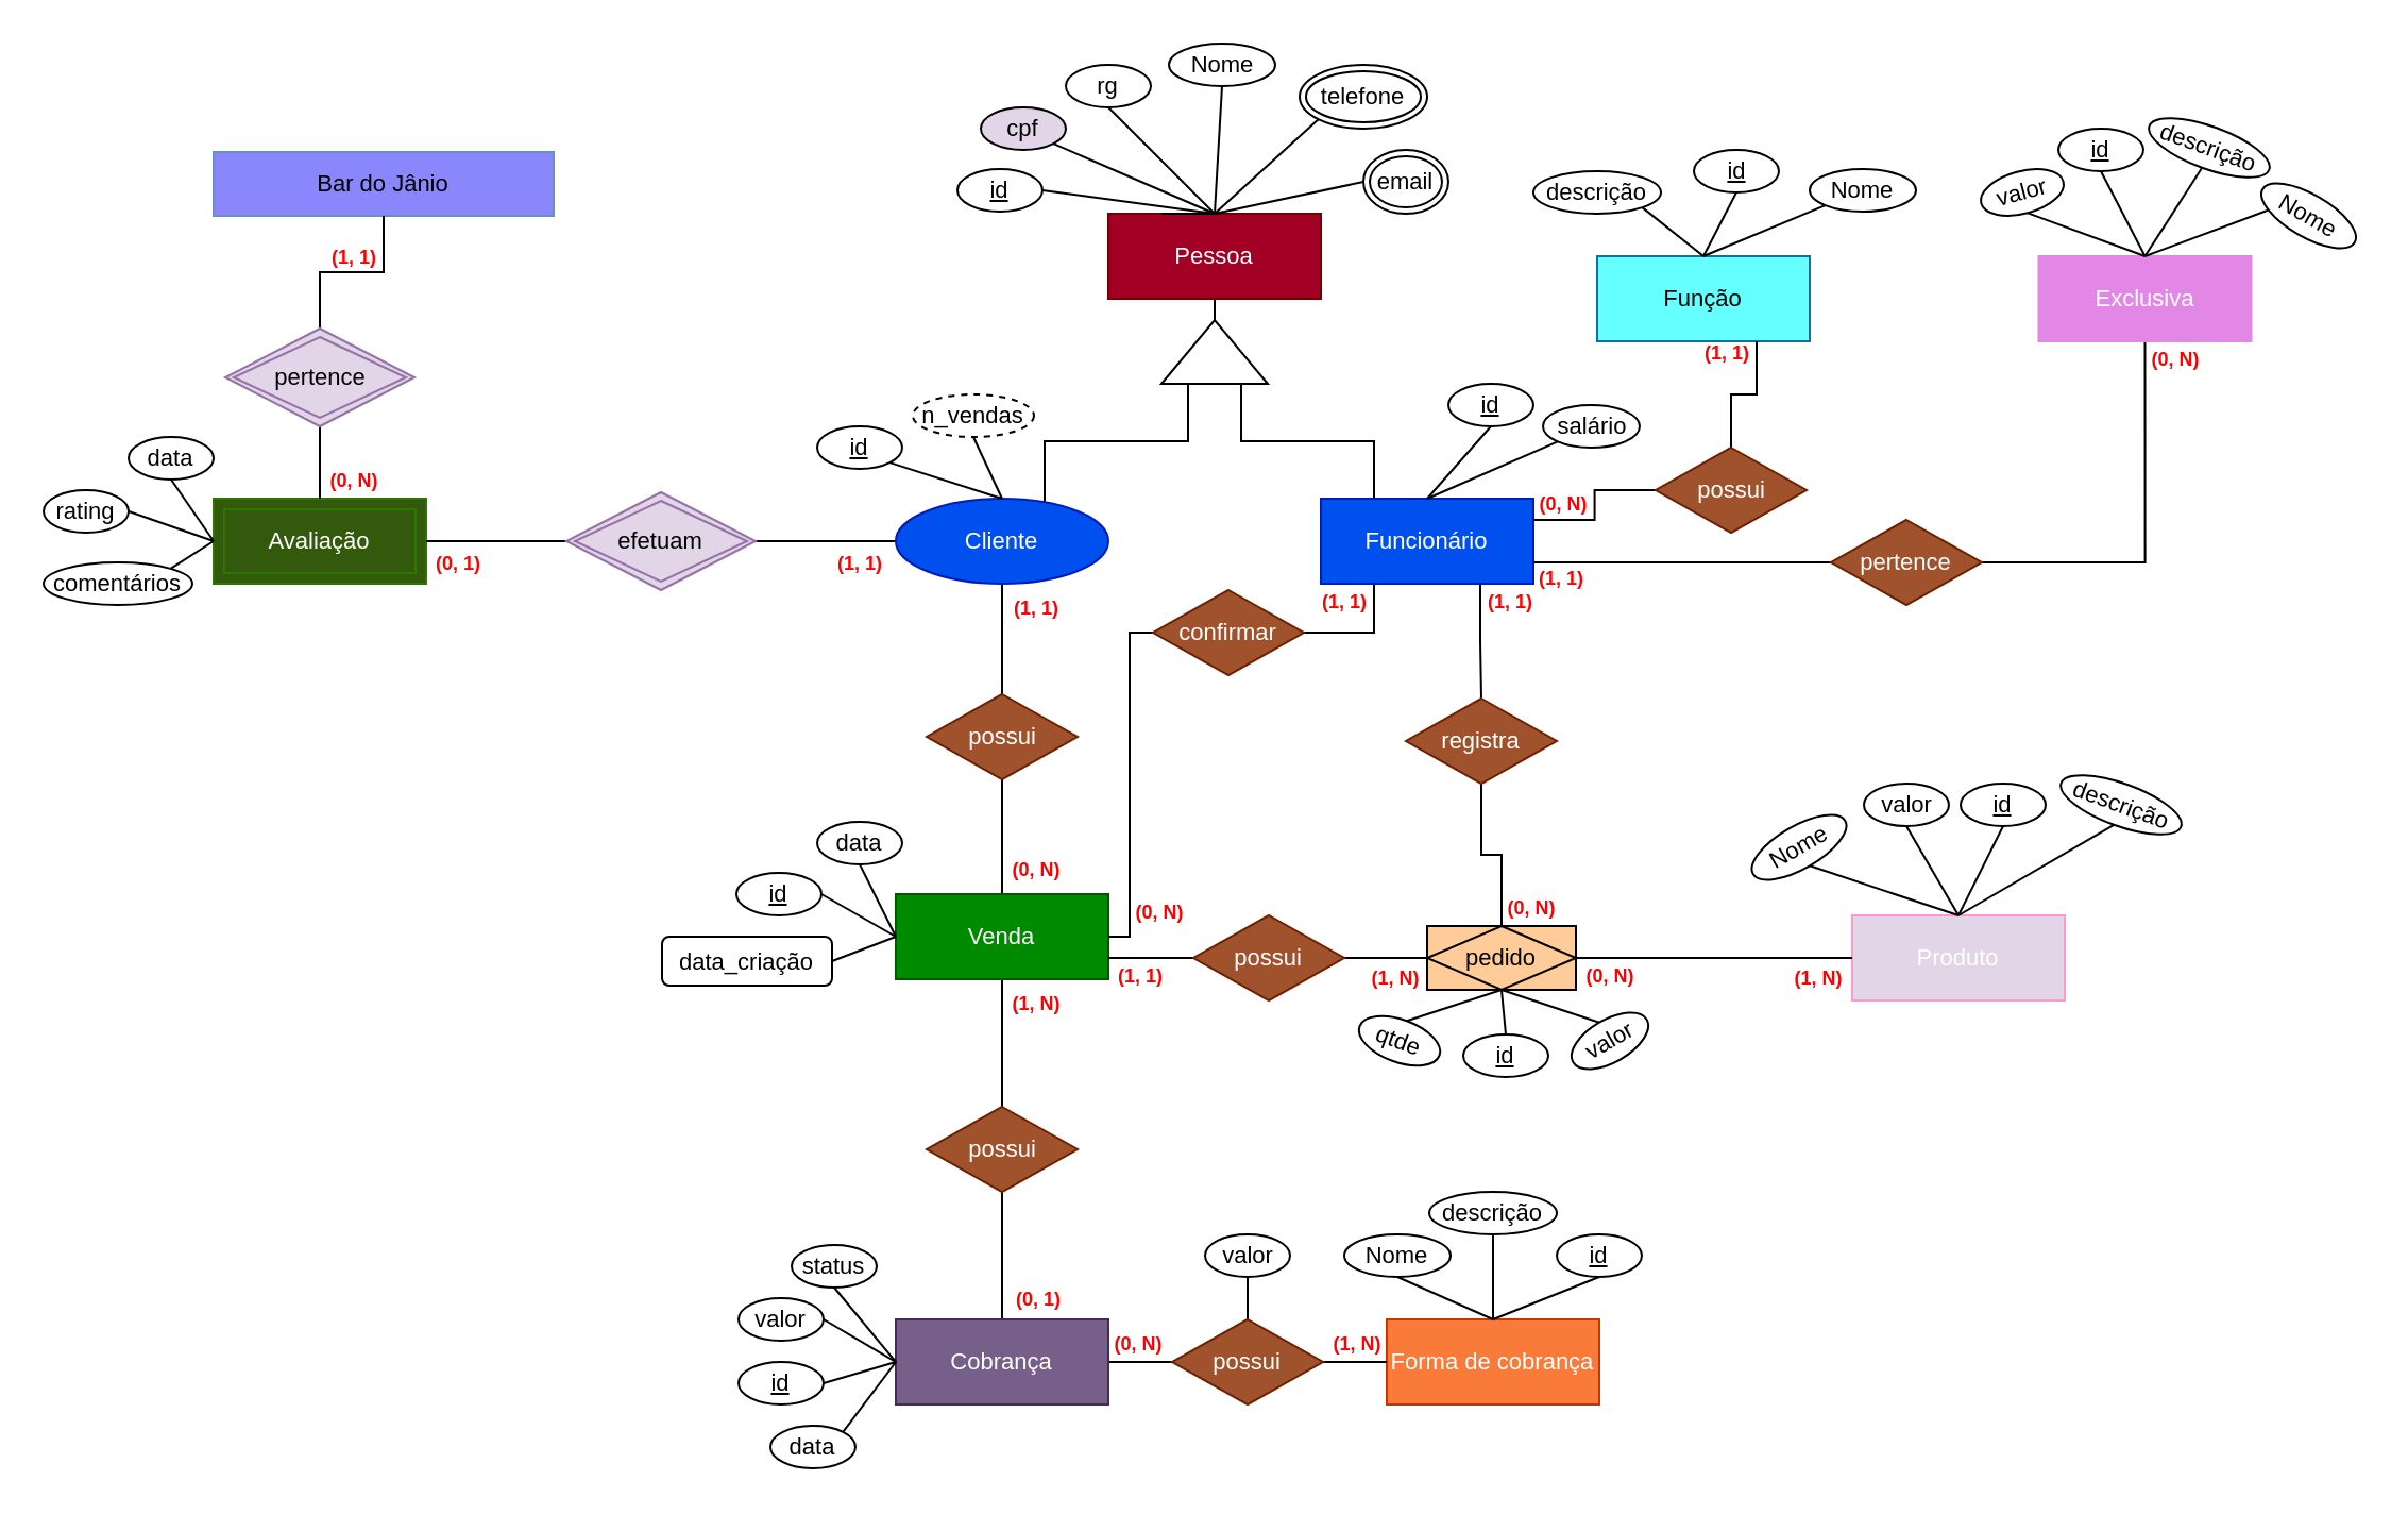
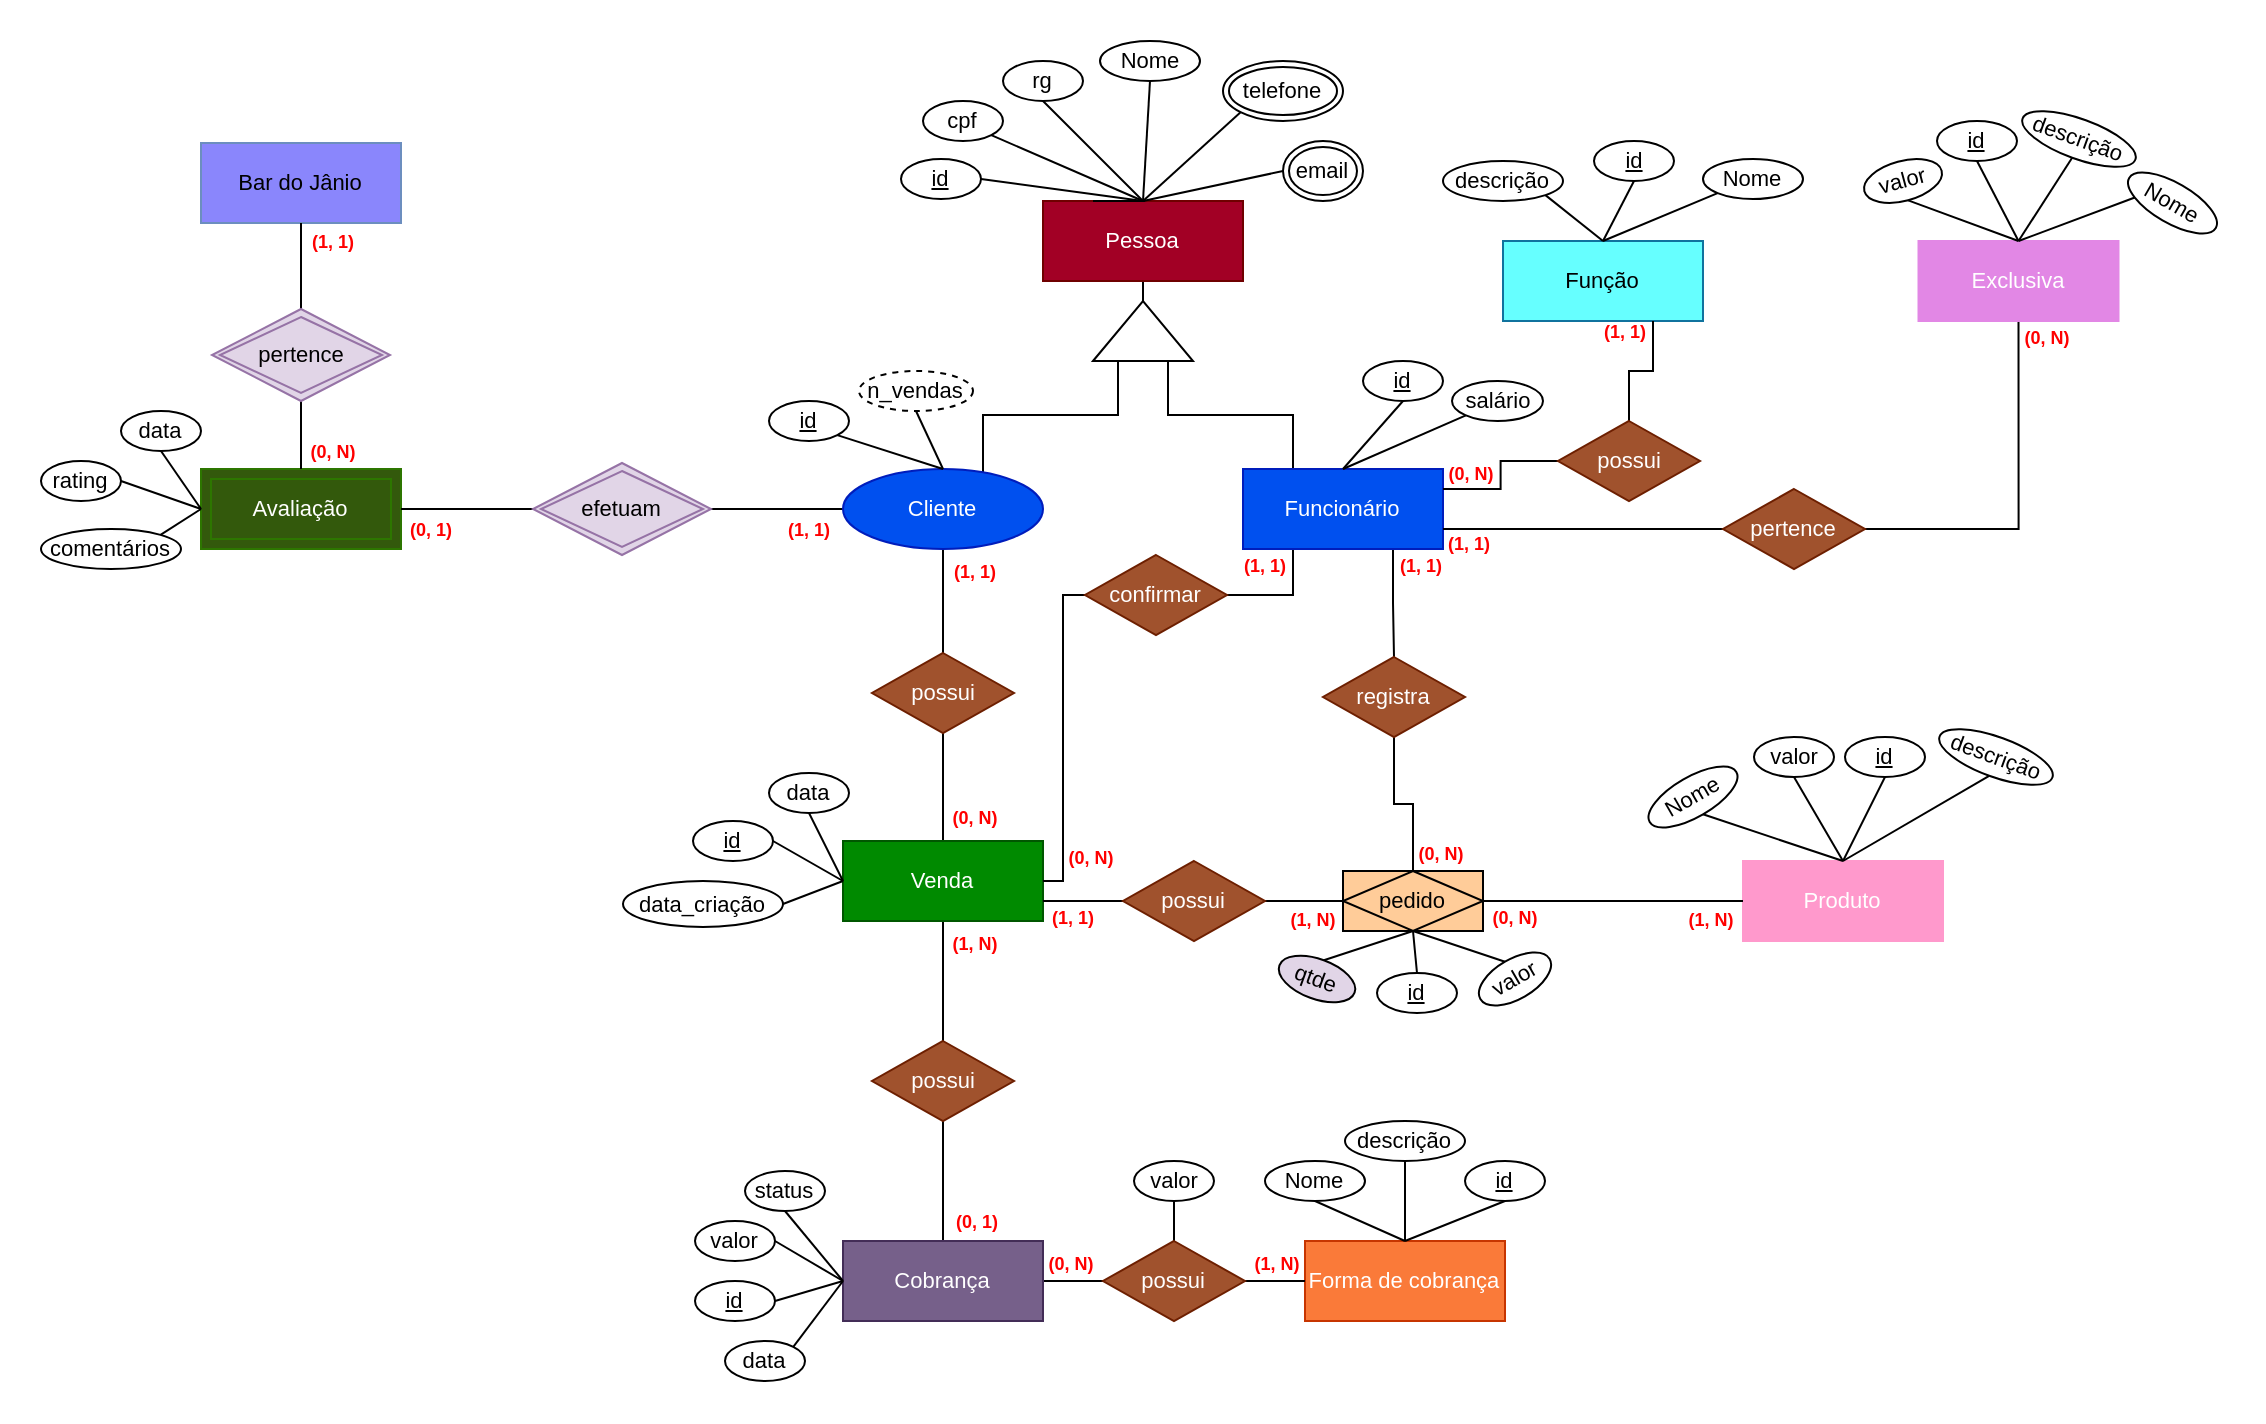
- <mxCell id="5" value="cpf" style="ellipse;whiteSpace=wrap;html=1;align=center;fontFamily=Helvetica;fontSize=11;fontColor=default;fillColor=#e1d5e7;" vertex="1" parent="1"><mxGeometry x="461" y="50" width="40" height="20" as="geometry" /></mxCell>
+ <mxCell id="5" value="cpf" style="ellipse;whiteSpace=wrap;html=1;align=center;fontFamily=Helvetica;fontSize=11;fontColor=default;" vertex="1" parent="1"><mxGeometry x="461" y="50" width="40" height="20" as="geometry" /></mxCell>
- <mxCell id="131" value="Bar do Jânio" style="whiteSpace=wrap;html=1;align=center;fontFamily=Helvetica;fontSize=11;fillColor=#8A86FC;strokeColor=#6c8ebf;" vertex="1" parent="1"><mxGeometry x="100" y="71" width="160" height="30" as="geometry" /></mxCell>
+ <mxCell id="131" value="Bar do Jânio" style="whiteSpace=wrap;html=1;align=center;fontFamily=Helvetica;fontSize=11;fillColor=#8A86FC;strokeColor=#6c8ebf;" vertex="1" parent="1"><mxGeometry x="100" y="71" width="100" height="40" as="geometry" /></mxCell>
- <mxCell id="78" value="Produto" style="whiteSpace=wrap;html=1;align=center;fontFamily=Helvetica;fontSize=11;fontColor=#ffffff;fillColor=#e1d5e7;strokeColor=#FF99CC;" vertex="1" parent="1"><mxGeometry x="871" y="430" width="100" height="40" as="geometry" /></mxCell>
+ <mxCell id="78" value="Produto" style="whiteSpace=wrap;html=1;align=center;fontFamily=Helvetica;fontSize=11;fontColor=#ffffff;fillColor=#FF99CC;strokeColor=#FF99CC;" vertex="1" parent="1"><mxGeometry x="871" y="430" width="100" height="40" as="geometry" /></mxCell>
- <mxCell id="34" value="data_criação" style="whiteSpace=wrap;html=1;align=center;fontFamily=Helvetica;fontSize=11;fontColor=default;rounded=1;" vertex="1" parent="1"><mxGeometry x="311" y="440" width="80" height="23" as="geometry" /></mxCell>
+ <mxCell id="34" value="data_criação" style="ellipse;whiteSpace=wrap;html=1;align=center;fontFamily=Helvetica;fontSize=11;fontColor=default;" vertex="1" parent="1"><mxGeometry x="311" y="440" width="80" height="23" as="geometry" /></mxCell>
- <mxCell id="88" value="qtde" style="ellipse;whiteSpace=wrap;html=1;align=center;fontFamily=Helvetica;fontSize=11;fontColor=default;rotation=20;" vertex="1" parent="1"><mxGeometry x="638" y="479" width="40" height="20" as="geometry" /></mxCell>
+ <mxCell id="88" value="qtde" style="ellipse;whiteSpace=wrap;html=1;align=center;fontFamily=Helvetica;fontSize=11;fontColor=default;rotation=20;fillColor=#e1d5e7;" vertex="1" parent="1"><mxGeometry x="638" y="479" width="40" height="20" as="geometry" /></mxCell>
